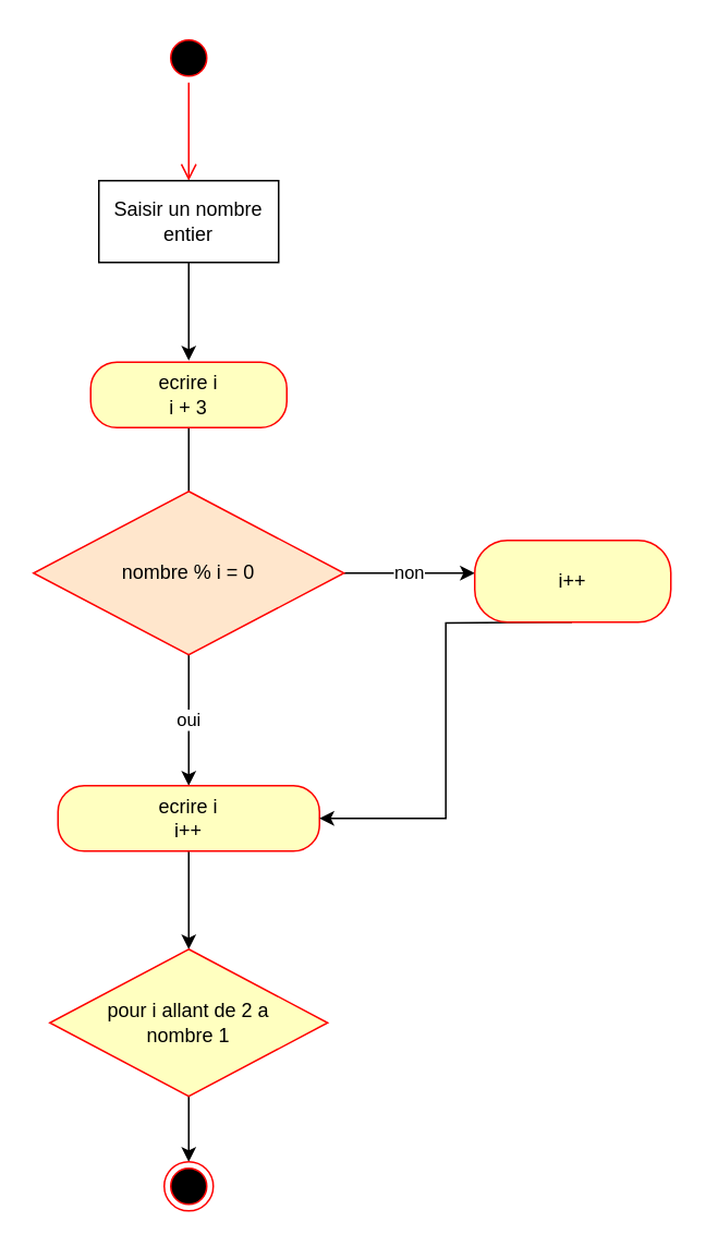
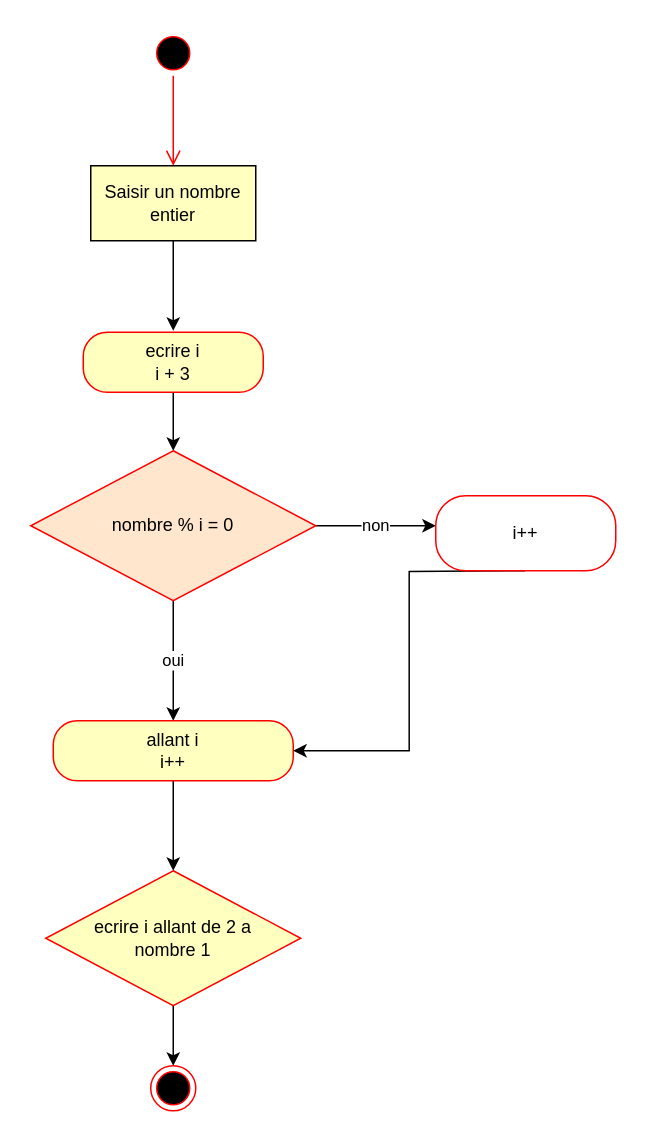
- <mxCell id="5" value="Saisir un nombre entier" style="html=1;whiteSpace=wrap;" vertex="1" parent="1"><mxGeometry x="60" y="110" width="110" height="50" as="geometry" /></mxCell>
+ <mxCell id="5" value="Saisir un nombre entier" style="html=1;whiteSpace=wrap;fillColor=#ffffc0;" vertex="1" parent="1"><mxGeometry x="60" y="110" width="110" height="50" as="geometry" /></mxCell>
- <mxCell id="6" value="" style="edgeStyle=orthogonalEdgeStyle;rounded=0;orthogonalLoop=1;jettySize=auto;html=1;endArrow=none;" edge="1" parent="1" source="7" target="10"><mxGeometry relative="1" as="geometry" /></mxCell>
+ <mxCell id="6" value="" style="edgeStyle=orthogonalEdgeStyle;rounded=0;orthogonalLoop=1;jettySize=auto;html=1;" edge="1" parent="1" source="7" target="10"><mxGeometry relative="1" as="geometry" /></mxCell>
- <mxCell id="14" value="i++" style="rounded=1;whiteSpace=wrap;html=1;arcSize=40;fontColor=#000000;fillColor=#ffffc0;strokeColor=#ff0000;" vertex="1" parent="1"><mxGeometry x="290" y="330" width="120" height="50" as="geometry" /></mxCell>
+ <mxCell id="14" value="i++" style="rounded=1;whiteSpace=wrap;html=1;arcSize=40;fontColor=#000000;fillColor=#ffffff;strokeColor=#ff0000;" vertex="1" parent="1"><mxGeometry x="290" y="330" width="120" height="50" as="geometry" /></mxCell>
- <mxCell id="12" value="ecrire i&lt;br&gt;i++" style="rounded=1;whiteSpace=wrap;html=1;arcSize=40;fontColor=#000000;fillColor=#ffffc0;strokeColor=#ff0000;" vertex="1" parent="1"><mxGeometry x="35" y="480" width="160" height="40" as="geometry" /></mxCell>
+ <mxCell id="12" value="allant i&lt;br&gt;i++" style="rounded=1;whiteSpace=wrap;html=1;arcSize=40;fontColor=#000000;fillColor=#ffffc0;strokeColor=#ff0000;" vertex="1" parent="1"><mxGeometry x="35" y="480" width="160" height="40" as="geometry" /></mxCell>
- <mxCell id="16" value="pour i allant de 2 a&lt;br&gt;nombre 1" style="rhombus;whiteSpace=wrap;html=1;fontColor=#000000;fillColor=#ffffc0;strokeColor=#ff0000;" vertex="1" parent="1"><mxGeometry x="30" y="580" width="170" height="90" as="geometry" /></mxCell>
+ <mxCell id="16" value="ecrire i allant de 2 a&lt;br&gt;nombre 1" style="rhombus;whiteSpace=wrap;html=1;fontColor=#000000;fillColor=#ffffc0;strokeColor=#ff0000;" vertex="1" parent="1"><mxGeometry x="30" y="580" width="170" height="90" as="geometry" /></mxCell>
